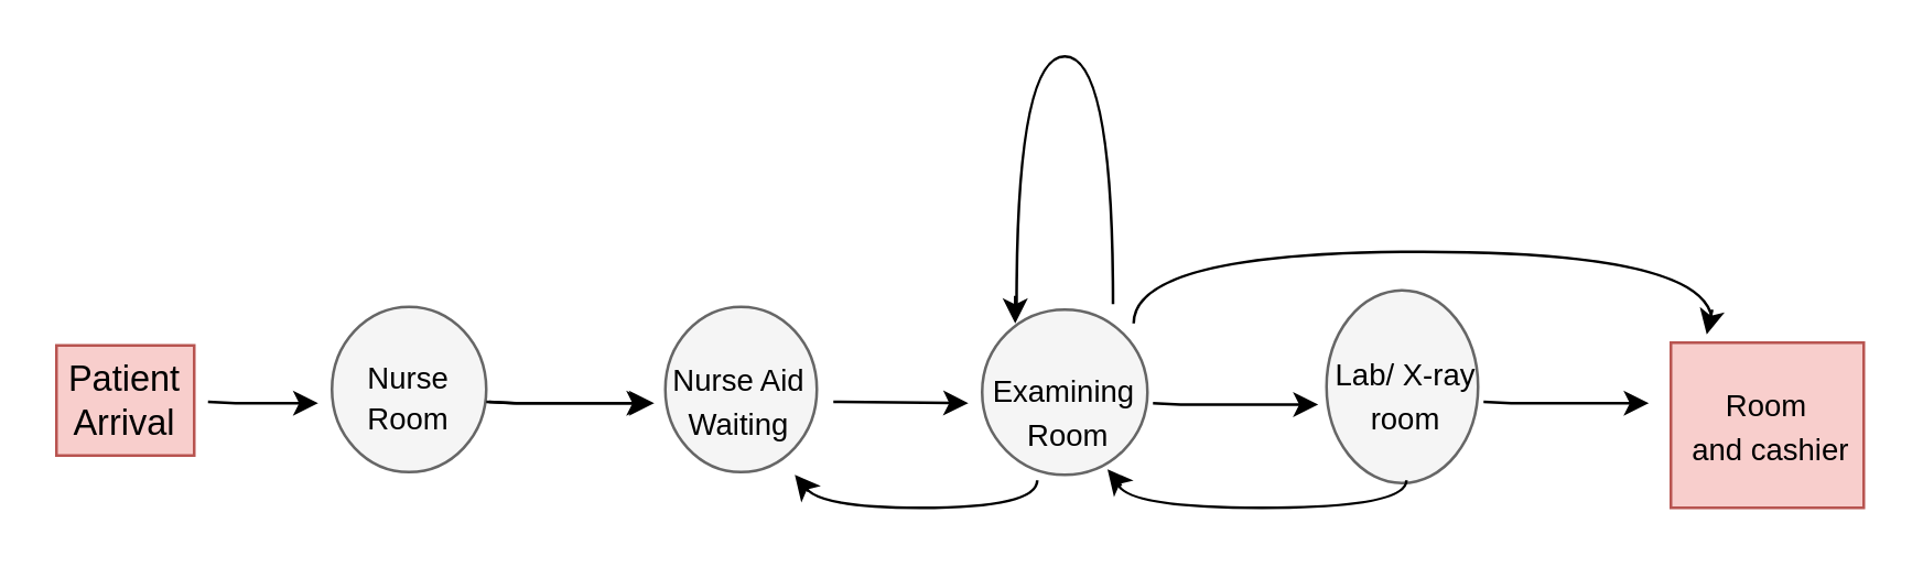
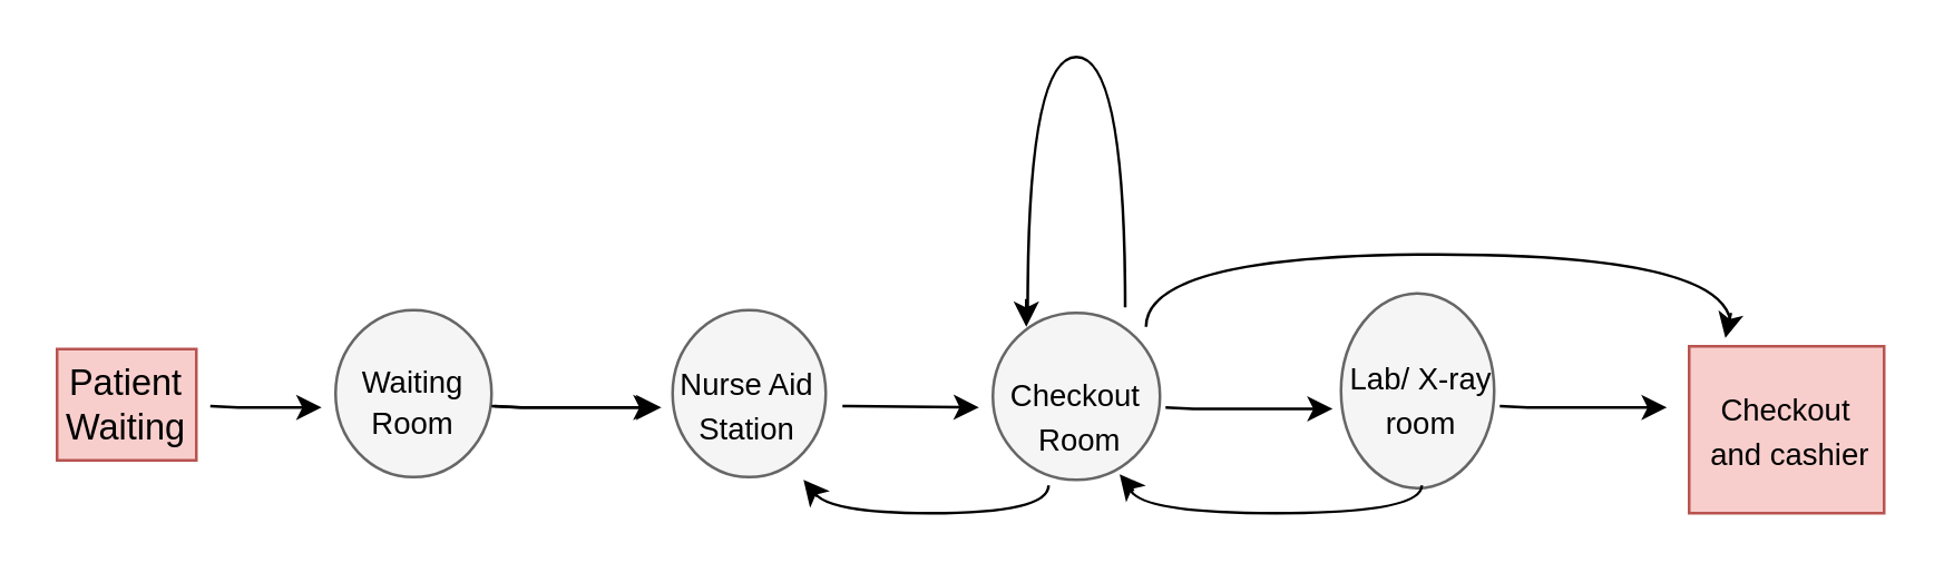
- <mxCell id="13" value="&lt;font style=&quot;font-size: 11px;&quot;&gt;Nurse Room&lt;/font&gt;" style="text;html=1;strokeColor=none;fillColor=none;align=center;verticalAlign=middle;whiteSpace=wrap;rounded=0;" vertex="1" parent="1"><mxGeometry x="127" y="130" width="42" height="28" as="geometry" /></mxCell>
+ <mxCell id="13" value="&lt;font style=&quot;font-size: 11px;&quot;&gt;Waiting Room&lt;/font&gt;" style="text;html=1;strokeColor=none;fillColor=none;align=center;verticalAlign=middle;whiteSpace=wrap;rounded=0;" vertex="1" parent="1"><mxGeometry x="127" y="130" width="42" height="28" as="geometry" /></mxCell>
- <mxCell id="2" value="&lt;font style=&quot;font-size: 13px;&quot;&gt;Patient Arrival&lt;/font&gt;" style="text;html=1;strokeColor=#b85450;fillColor=#f8cecc;align=center;verticalAlign=middle;whiteSpace=wrap;rounded=0;" vertex="1" parent="1"><mxGeometry x="20" y="125" width="50" height="40" as="geometry" /></mxCell>
+ <mxCell id="2" value="&lt;font style=&quot;font-size: 13px;&quot;&gt;Patient Waiting&lt;/font&gt;" style="text;html=1;strokeColor=#b85450;fillColor=#f8cecc;align=center;verticalAlign=middle;whiteSpace=wrap;rounded=0;" vertex="1" parent="1"><mxGeometry x="20" y="125" width="50" height="40" as="geometry" /></mxCell>
- <mxCell id="14" value="&lt;font style=&quot;font-size: 11px;&quot;&gt;Nurse Aid&lt;br&gt;Waiting&lt;/font&gt;" style="text;html=1;strokeColor=none;fillColor=none;align=center;verticalAlign=middle;whiteSpace=wrap;rounded=0;fontSize=13;" vertex="1" parent="1"><mxGeometry x="238" y="130" width="60" height="30" as="geometry" /></mxCell>
+ <mxCell id="14" value="&lt;font style=&quot;font-size: 11px;&quot;&gt;Nurse Aid&lt;br&gt;Station&lt;/font&gt;" style="text;html=1;strokeColor=none;fillColor=none;align=center;verticalAlign=middle;whiteSpace=wrap;rounded=0;fontSize=13;" vertex="1" parent="1"><mxGeometry x="238" y="130" width="60" height="30" as="geometry" /></mxCell>
- <mxCell id="15" value="&lt;font style=&quot;font-size: 11px;&quot;&gt;Examining&amp;nbsp;&lt;br&gt;Room&lt;/font&gt;" style="text;html=1;strokeColor=none;fillColor=none;align=center;verticalAlign=middle;whiteSpace=wrap;rounded=0;fontSize=13;" vertex="1" parent="1"><mxGeometry x="356" y="134" width="62.5" height="30" as="geometry" /></mxCell>
+ <mxCell id="15" value="&lt;font style=&quot;font-size: 11px;&quot;&gt;Checkout&amp;nbsp;&lt;br&gt;Room&lt;/font&gt;" style="text;html=1;strokeColor=none;fillColor=none;align=center;verticalAlign=middle;whiteSpace=wrap;rounded=0;fontSize=13;" vertex="1" parent="1"><mxGeometry x="356" y="134" width="62.5" height="30" as="geometry" /></mxCell>
- <mxCell id="17" value="&lt;font style=&quot;font-size: 11px;&quot;&gt;Room&lt;br&gt;&amp;nbsp;and cashier&lt;/font&gt;" style="text;html=1;strokeColor=#b85450;fillColor=#f8cecc;align=center;verticalAlign=middle;whiteSpace=wrap;rounded=0;fontSize=13;" vertex="1" parent="1"><mxGeometry x="606" y="124" width="70" height="60" as="geometry" /></mxCell>
+ <mxCell id="17" value="&lt;font style=&quot;font-size: 11px;&quot;&gt;Checkout&lt;br&gt;&amp;nbsp;and cashier&lt;/font&gt;" style="text;html=1;strokeColor=#b85450;fillColor=#f8cecc;align=center;verticalAlign=middle;whiteSpace=wrap;rounded=0;fontSize=13;" vertex="1" parent="1"><mxGeometry x="606" y="124" width="70" height="60" as="geometry" /></mxCell>
